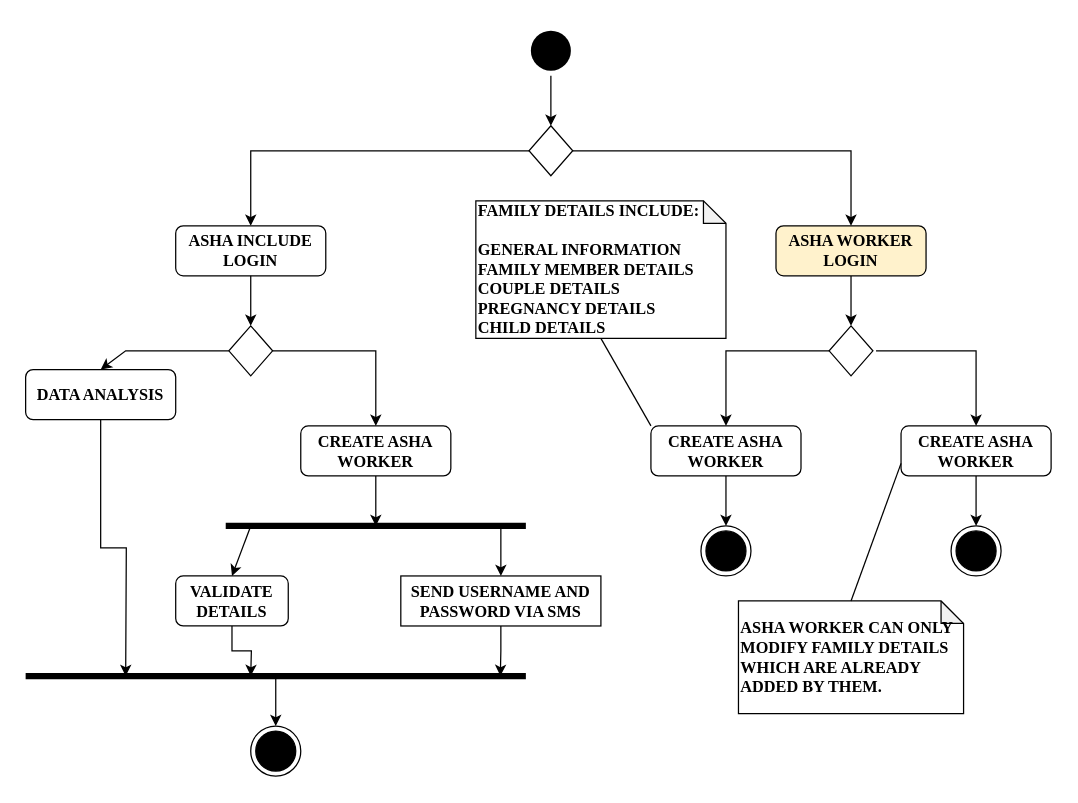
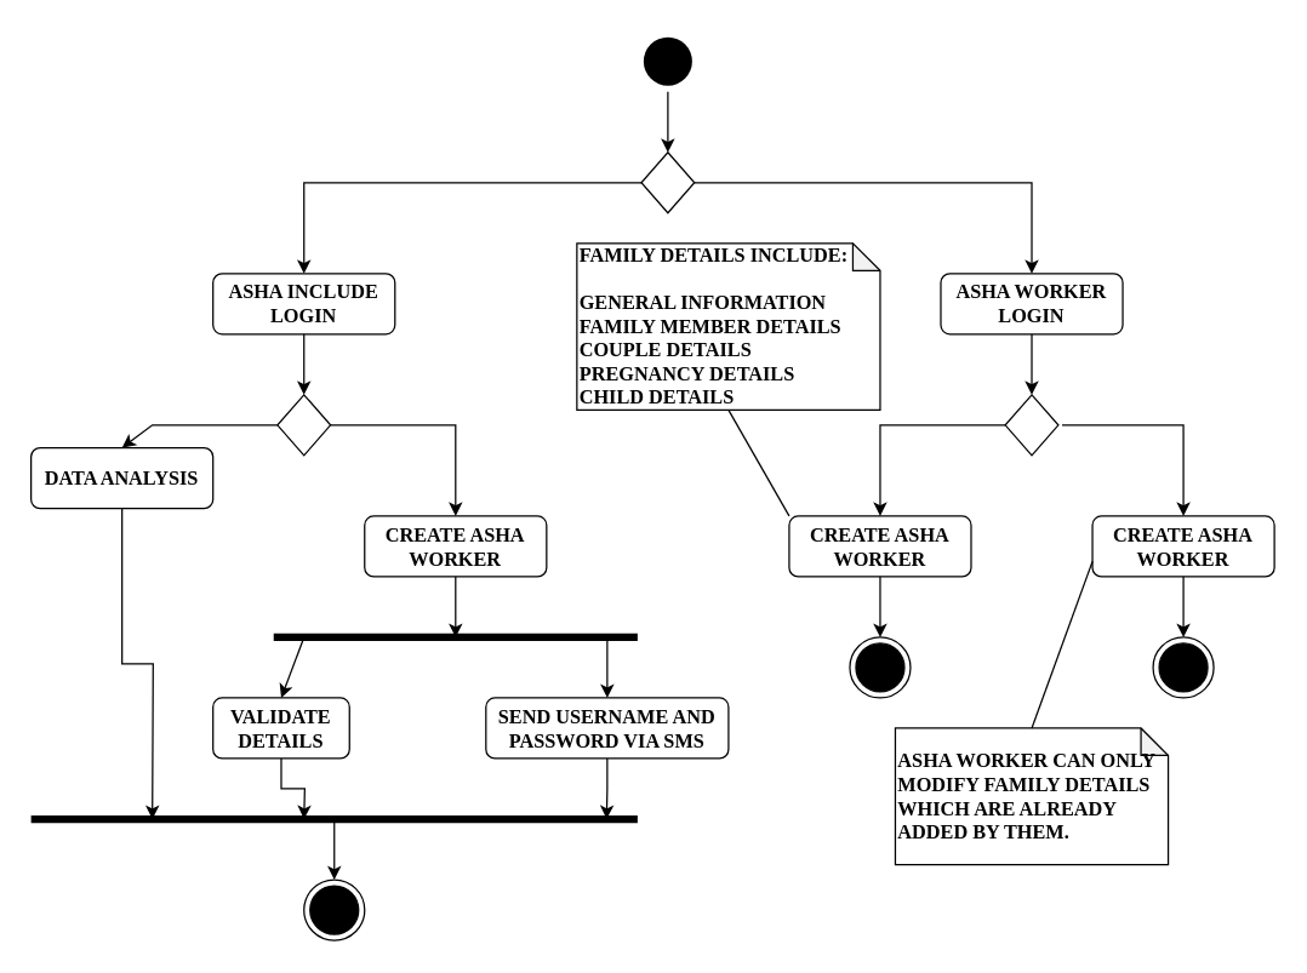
- <mxCell id="8" value="ASHA WORKER&lt;br style=&quot;font-size: 13px;&quot;&gt;LOGIN" style="rounded=1;whiteSpace=wrap;html=1;fontFamily=Times New Roman;fontStyle=1;fontSize=13;fillColor=#fff2cc;" vertex="1" parent="1"><mxGeometry x="620" y="180" width="120" height="40" as="geometry" /></mxCell>
+ <mxCell id="8" value="ASHA WORKER&lt;br style=&quot;font-size: 13px;&quot;&gt;LOGIN" style="rounded=1;whiteSpace=wrap;html=1;fontFamily=Times New Roman;fontStyle=1;fontSize=13;" vertex="1" parent="1"><mxGeometry x="620" y="180" width="120" height="40" as="geometry" /></mxCell>
- <mxCell id="19" value="SEND USERNAME AND PASSWORD VIA SMS" style="whiteSpace=wrap;html=1;fontFamily=Times New Roman;fontStyle=1;fontSize=13;rounded=0;" vertex="1" parent="1"><mxGeometry x="320" y="460" width="160" height="40" as="geometry" /></mxCell>
+ <mxCell id="19" value="SEND USERNAME AND PASSWORD VIA SMS" style="rounded=1;whiteSpace=wrap;html=1;fontFamily=Times New Roman;fontStyle=1;fontSize=13;" vertex="1" parent="1"><mxGeometry x="320" y="460" width="160" height="40" as="geometry" /></mxCell>
